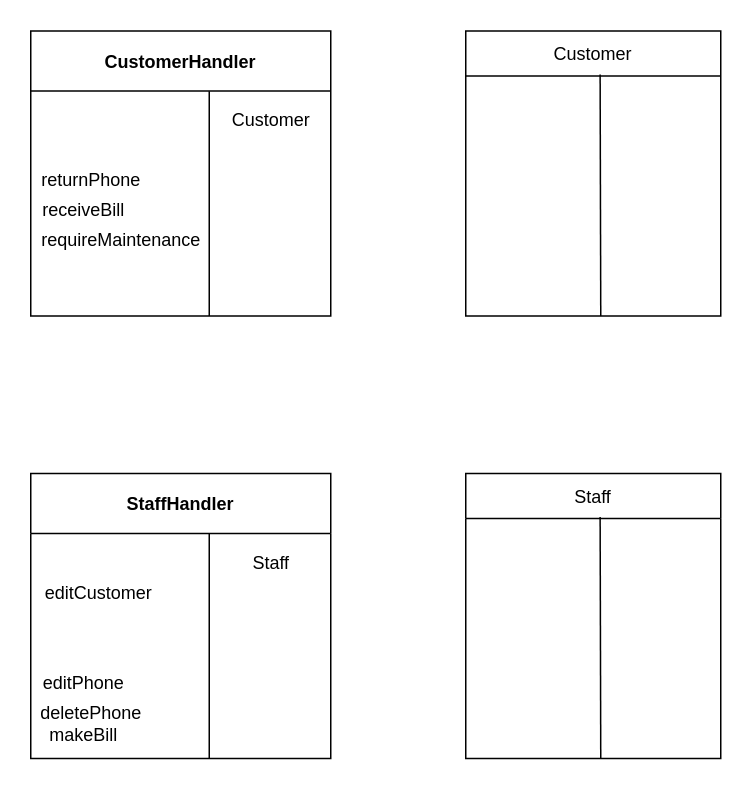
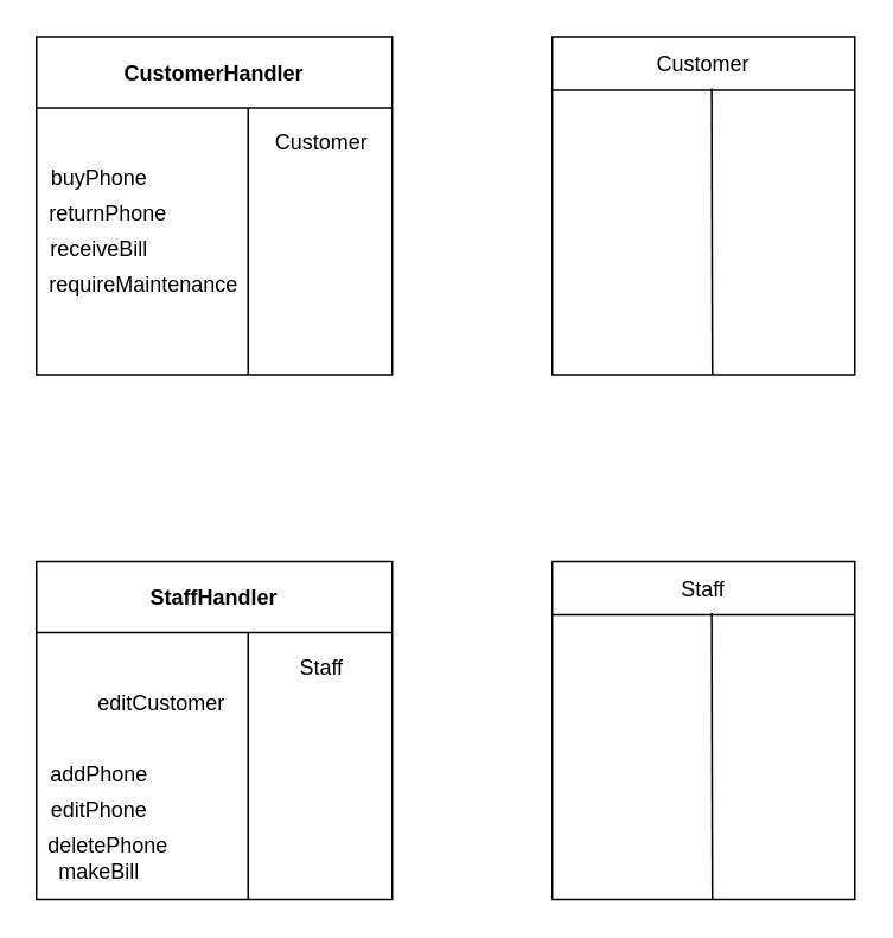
+ <mxCell id="3" value="buyPhone" style="text;html=1;align=center;verticalAlign=middle;resizable=0;points=[];autosize=1;strokeColor=none;fillColor=none;" parent="2" vertex="1"><mxGeometry y="70" width="70" height="20" as="geometry" /></mxCell>
- <mxCell id="12" value="editCustomer" style="text;html=1;align=center;verticalAlign=middle;resizable=0;points=[];autosize=1;strokeColor=none;fillColor=none;" vertex="1" parent="11"><mxGeometry y="70" width="90" height="20" as="geometry" /></mxCell>
+ <mxCell id="12" value="editCustomer" style="text;html=1;align=center;verticalAlign=middle;resizable=0;points=[];autosize=1;strokeColor=none;fillColor=none;" vertex="1" parent="11"><mxGeometry x="25" y="70" width="90" height="20" as="geometry" /></mxCell>
+ <mxCell id="13" value="addPhone" style="text;html=1;align=center;verticalAlign=middle;resizable=0;points=[];autosize=1;strokeColor=none;fillColor=none;" vertex="1" parent="11"><mxGeometry y="110" width="70" height="20" as="geometry" /></mxCell>
